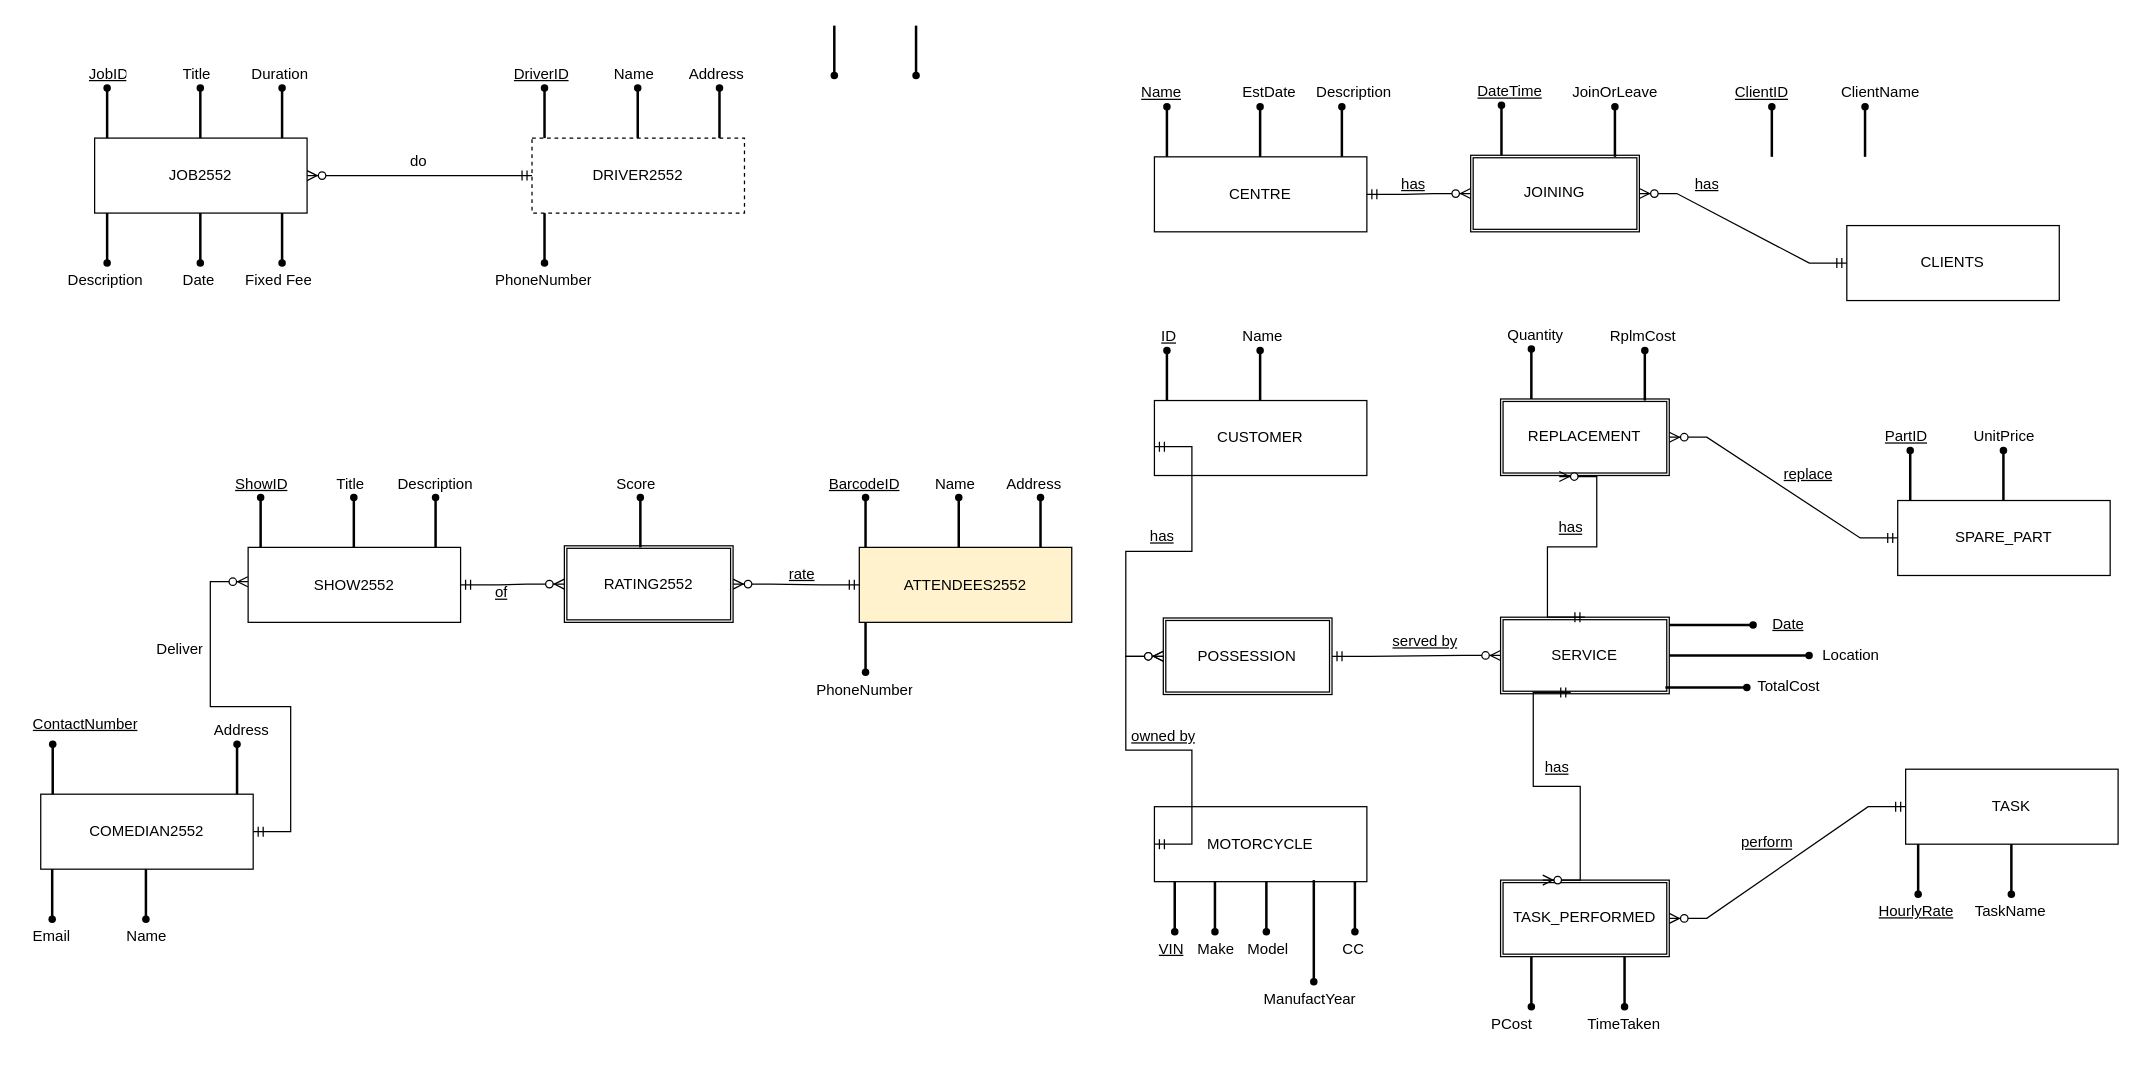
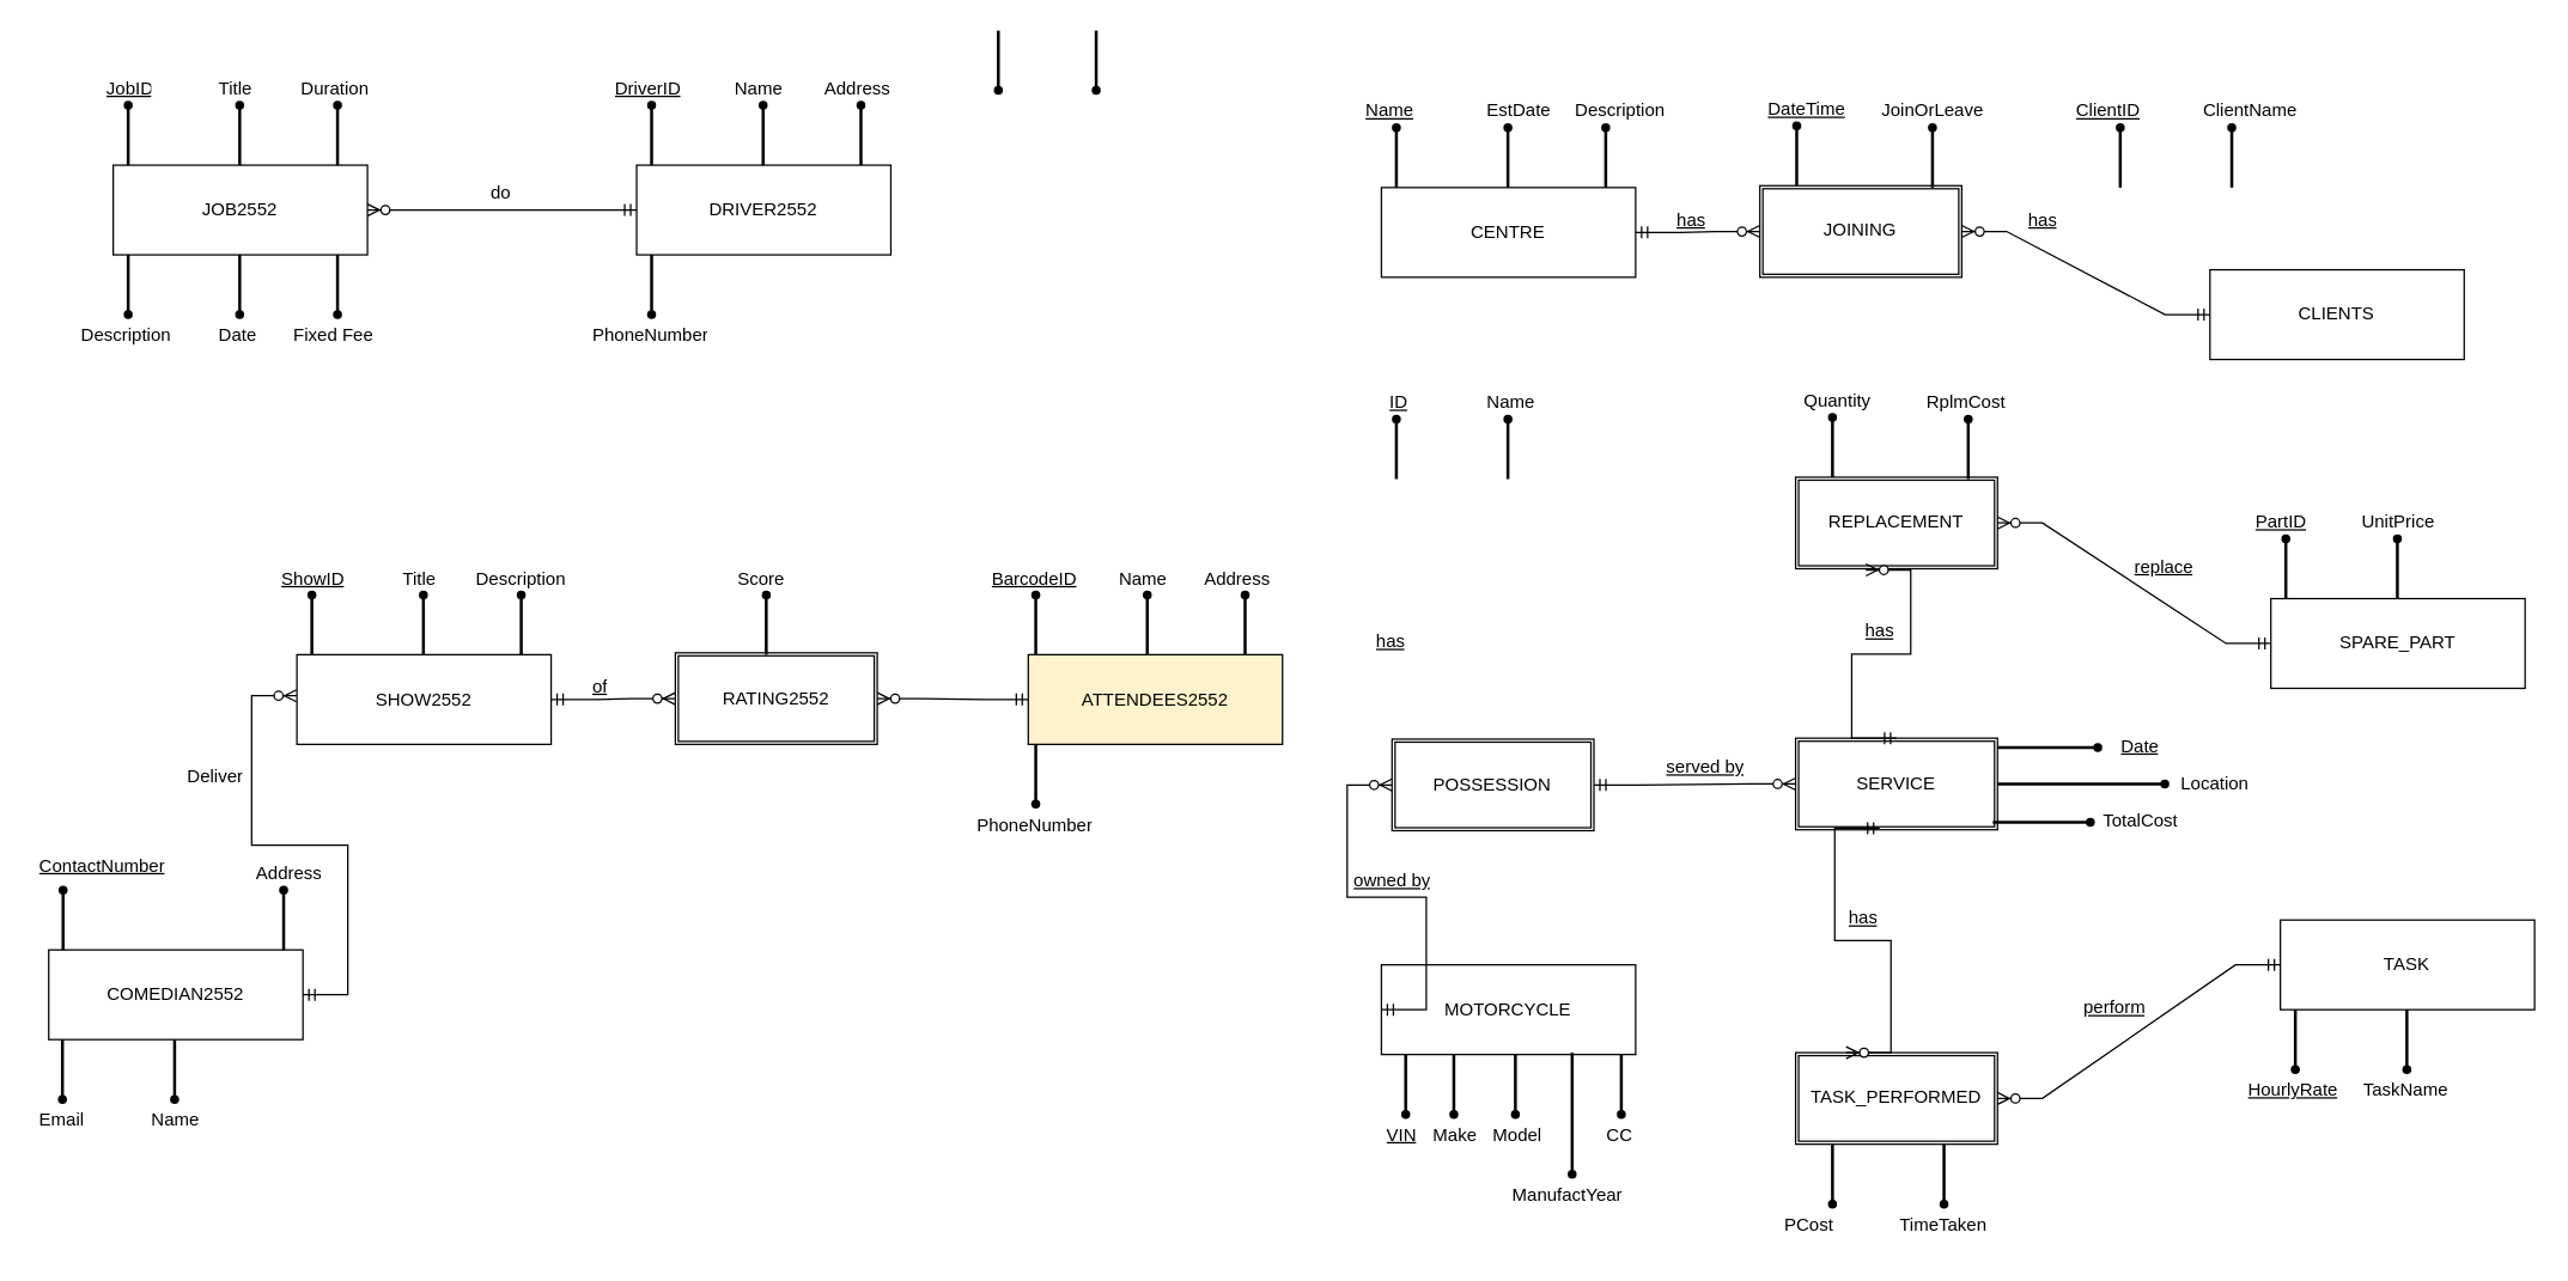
- <mxCell id="25" value="DRIVER2552" style="whiteSpace=wrap;html=1;align=center;dashed=1;" parent="1" vertex="1"><mxGeometry x="425.12" y="110" width="170" height="60" as="geometry" /></mxCell>
+ <mxCell id="25" value="DRIVER2552" style="whiteSpace=wrap;html=1;align=center;" parent="1" vertex="1"><mxGeometry x="425.12" y="110" width="170" height="60" as="geometry" /></mxCell>
- <mxCell id="147" value="CUSTOMER" style="whiteSpace=wrap;html=1;align=center;" vertex="1" parent="1"><mxGeometry x="923.15" y="320" width="170" height="60" as="geometry" /></mxCell>
- <mxCell id="215" value="" style="edgeStyle=entityRelationEdgeStyle;fontSize=12;html=1;endArrow=ERzeroToMany;startArrow=ERmandOne;rounded=0;exitX=0;exitY=0.615;exitDx=0;exitDy=0;exitPerimeter=0;" edge="1" parent="1" source="147" target="185"><mxGeometry width="100" height="100" relative="1" as="geometry"><mxPoint x="877" y="375" as="sourcePoint" /><mxPoint x="907" y="515" as="targetPoint" /></mxGeometry></mxCell>
- <mxCell id="105" value="&lt;u&gt;rate&lt;/u&gt;" style="text;strokeColor=none;fillColor=none;spacingLeft=4;spacingRight=4;overflow=hidden;rotatable=0;points=[[0,0.5],[1,0.5]];portConstraint=eastwest;fontSize=12;whiteSpace=wrap;html=1;" parent="1" vertex="1"><mxGeometry x="625.22" y="445" width="31.57" height="30" as="geometry" /></mxCell>
- <mxCell id="106" value="of" style="text;strokeColor=none;fillColor=none;spacingLeft=4;spacingRight=4;overflow=hidden;rotatable=0;points=[[0,0.5],[1,0.5]];portConstraint=eastwest;fontSize=12;whiteSpace=wrap;html=1;fontStyle=4" parent="1" vertex="1"><mxGeometry x="390.12" y="460" width="24" height="30" as="geometry" /></mxCell>
+ <mxCell id="106" value="of" style="text;strokeColor=none;fillColor=none;spacingLeft=4;spacingRight=4;overflow=hidden;rotatable=0;points=[[0,0.5],[1,0.5]];portConstraint=eastwest;fontSize=12;whiteSpace=wrap;html=1;fontStyle=4" parent="1" vertex="1"><mxGeometry x="390.12" y="445" width="24" height="30" as="geometry" /></mxCell>
